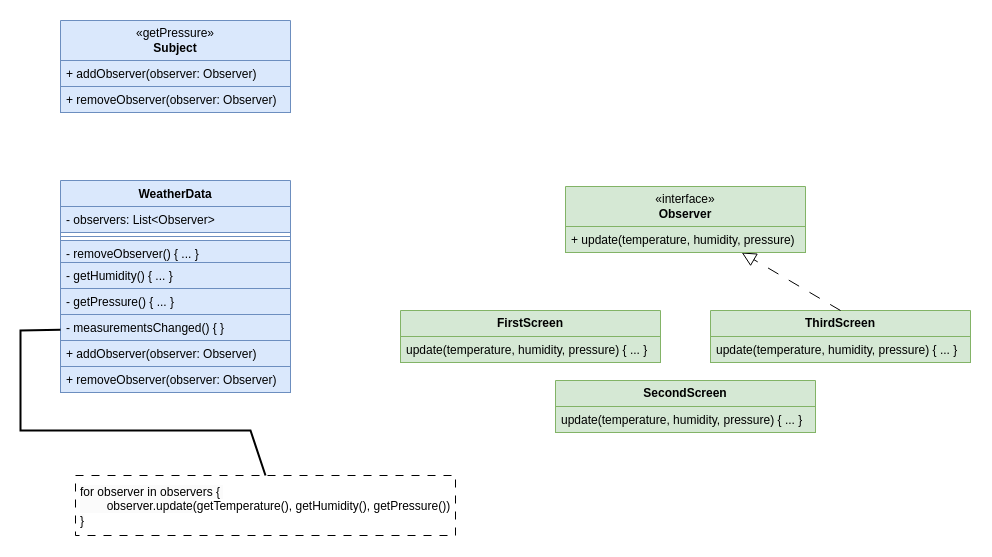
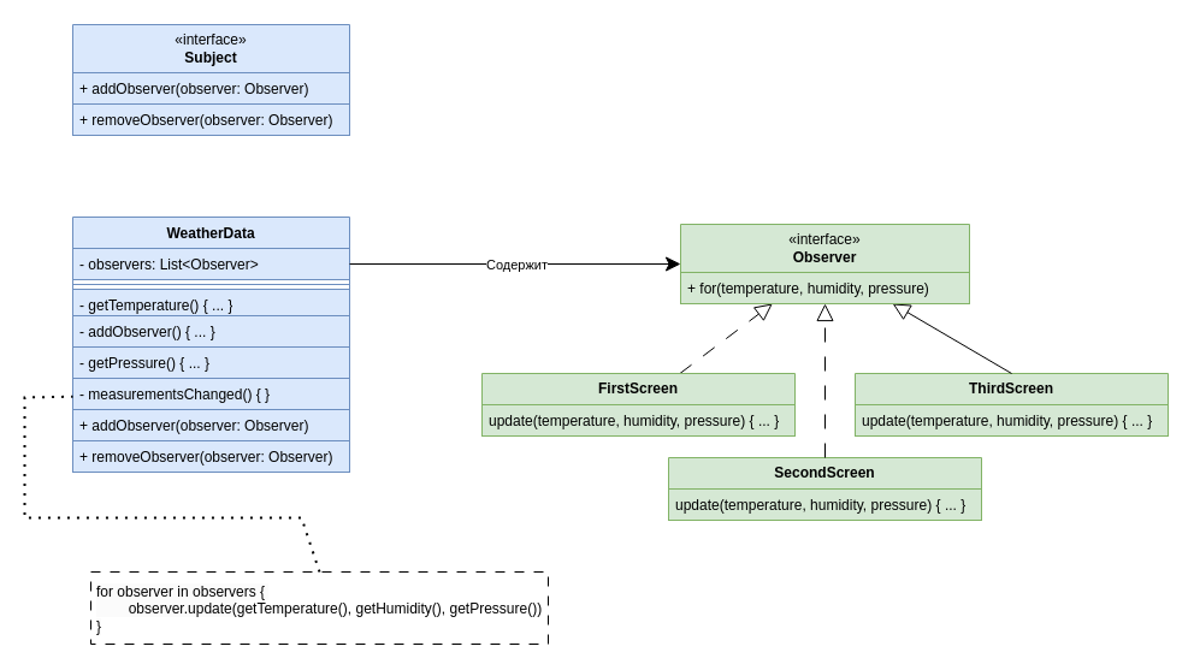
- <mxCell id="26" value="«getPressure»&lt;br&gt;&lt;b&gt;Subject&lt;/b&gt;" style="swimlane;fontStyle=0;childLayout=stackLayout;horizontal=1;startSize=40;horizontalStack=0;resizeParent=1;resizeParentMax=0;resizeLast=0;collapsible=1;marginBottom=0;whiteSpace=wrap;html=1;fillColor=#dae8fc;strokeColor=#6c8ebf;" parent="1" vertex="1"><mxGeometry x="60" y="20" width="230" height="92" as="geometry" /></mxCell>
+ <mxCell id="26" value="«interface»&lt;br&gt;&lt;b&gt;Subject&lt;/b&gt;" style="swimlane;fontStyle=0;childLayout=stackLayout;horizontal=1;startSize=40;horizontalStack=0;resizeParent=1;resizeParentMax=0;resizeLast=0;collapsible=1;marginBottom=0;whiteSpace=wrap;html=1;fillColor=#dae8fc;strokeColor=#6c8ebf;" parent="1" vertex="1"><mxGeometry x="60" y="20" width="230" height="92" as="geometry" /></mxCell>
+ <mxCell id="20" style="edgeStyle=orthogonalEdgeStyle;rounded=0;orthogonalLoop=1;jettySize=auto;html=1;exitX=1;exitY=0.5;exitDx=0;exitDy=0;entryX=0;entryY=0.5;entryDx=0;entryDy=0;endSize=10;" parent="1" source="12" target="22" edge="1"><mxGeometry relative="1" as="geometry" /></mxCell>
+ <mxCell id="21" value="Содержит" style="edgeLabel;html=1;align=center;verticalAlign=middle;resizable=0;points=[];" parent="20" connectable="0" vertex="1"><mxGeometry x="-0.321" y="1" relative="1" as="geometry"><mxPoint x="45" y="1" as="offset" /></mxGeometry></mxCell>
- <mxCell id="23" value="+ update(temperature, humidity, pressure)" style="text;align=left;verticalAlign=top;spacingLeft=4;spacingRight=4;overflow=hidden;rotatable=0;points=[[0,0.5],[1,0.5]];portConstraint=eastwest;whiteSpace=wrap;html=1;fillColor=#d5e8d4;strokeColor=#82b366;" parent="22" vertex="1"><mxGeometry y="40" width="240" height="26" as="geometry" /></mxCell>
+ <mxCell id="23" value="+ for(temperature, humidity, pressure)" style="text;align=left;verticalAlign=top;spacingLeft=4;spacingRight=4;overflow=hidden;rotatable=0;points=[[0,0.5],[1,0.5]];portConstraint=eastwest;whiteSpace=wrap;html=1;fillColor=#d5e8d4;strokeColor=#82b366;" parent="22" vertex="1"><mxGeometry y="40" width="240" height="26" as="geometry" /></mxCell>
- <mxCell id="14" value="- removeObserver() { ... }" style="text;strokeColor=#6c8ebf;fillColor=#dae8fc;align=left;verticalAlign=top;spacingLeft=4;spacingRight=4;overflow=hidden;rotatable=0;points=[[0,0.5],[1,0.5]];portConstraint=eastwest;whiteSpace=wrap;html=1;" parent="11" vertex="1"><mxGeometry y="60" width="230" height="22" as="geometry" /></mxCell>
+ <mxCell id="14" value="- getTemperature() { ... }" style="text;strokeColor=#6c8ebf;fillColor=#dae8fc;align=left;verticalAlign=top;spacingLeft=4;spacingRight=4;overflow=hidden;rotatable=0;points=[[0,0.5],[1,0.5]];portConstraint=eastwest;whiteSpace=wrap;html=1;" parent="11" vertex="1"><mxGeometry y="60" width="230" height="22" as="geometry" /></mxCell>
- <mxCell id="9" style="rounded=0;orthogonalLoop=1;jettySize=auto;html=1;endArrow=block;endFill=0;dashed=1;dashPattern=12 12;exitX=0.5;exitY=0;exitDx=0;exitDy=0;endSize=12;" parent="1" source="7" target="22" edge="1"><mxGeometry relative="1" as="geometry"><mxPoint x="520" y="350" as="sourcePoint" /><mxPoint x="605" y="260" as="targetPoint" /></mxGeometry></mxCell>
+ <mxCell id="9" style="rounded=0;orthogonalLoop=1;jettySize=auto;html=1;endArrow=block;endFill=0;dashed=0;dashPattern=12 12;exitX=0.5;exitY=0;exitDx=0;exitDy=0;endSize=12;" parent="1" source="7" target="22" edge="1"><mxGeometry relative="1" as="geometry"><mxPoint x="520" y="350" as="sourcePoint" /><mxPoint x="605" y="260" as="targetPoint" /></mxGeometry></mxCell>
+ <mxCell id="10" style="rounded=0;orthogonalLoop=1;jettySize=auto;html=1;endArrow=block;endFill=0;dashed=1;dashPattern=12 12;exitX=0.5;exitY=0;exitDx=0;exitDy=0;endSize=12;" parent="1" source="5" target="22" edge="1"><mxGeometry relative="1" as="geometry"><mxPoint x="530" y="360" as="sourcePoint" /><mxPoint x="615" y="270" as="targetPoint" /></mxGeometry></mxCell>
- <mxCell id="15" value="- getHumidity() { ... }" style="text;strokeColor=#6c8ebf;fillColor=#dae8fc;align=left;verticalAlign=top;spacingLeft=4;spacingRight=4;overflow=hidden;rotatable=0;points=[[0,0.5],[1,0.5]];portConstraint=eastwest;whiteSpace=wrap;html=1;" parent="11" vertex="1"><mxGeometry y="82" width="230" height="26" as="geometry" /></mxCell>
+ <mxCell id="15" value="- addObserver() { ... }" style="text;strokeColor=#6c8ebf;fillColor=#dae8fc;align=left;verticalAlign=top;spacingLeft=4;spacingRight=4;overflow=hidden;rotatable=0;points=[[0,0.5],[1,0.5]];portConstraint=eastwest;whiteSpace=wrap;html=1;" parent="11" vertex="1"><mxGeometry y="82" width="230" height="26" as="geometry" /></mxCell>
+ <mxCell id="2" style="rounded=0;orthogonalLoop=1;jettySize=auto;html=1;endArrow=block;endFill=0;dashed=1;dashPattern=12 12;endSize=12;" parent="1" source="3" target="22" edge="1"><mxGeometry relative="1" as="geometry" /></mxCell>
- <mxCell id="25" value="" style="endArrow=none;dashed=0;html=1;dashPattern=1 3;strokeWidth=2;rounded=0;exitX=0.5;exitY=0;exitDx=0;exitDy=0;" parent="1" source="24" target="17" edge="1"><mxGeometry width="50" height="50" relative="1" as="geometry"><mxPoint x="150" y="470" as="sourcePoint" /><mxPoint x="200" y="420" as="targetPoint" /><Array as="points"><mxPoint x="250" y="430" /><mxPoint x="20" y="430" /><mxPoint x="20" y="330" /></Array></mxGeometry></mxCell>
+ <mxCell id="25" value="" style="endArrow=none;dashed=1;html=1;dashPattern=1 3;strokeWidth=2;rounded=0;exitX=0.5;exitY=0;exitDx=0;exitDy=0;" parent="1" source="24" target="17" edge="1"><mxGeometry width="50" height="50" relative="1" as="geometry"><mxPoint x="150" y="470" as="sourcePoint" /><mxPoint x="200" y="420" as="targetPoint" /><Array as="points"><mxPoint x="250" y="430" /><mxPoint x="20" y="430" /><mxPoint x="20" y="330" /></Array></mxGeometry></mxCell>
